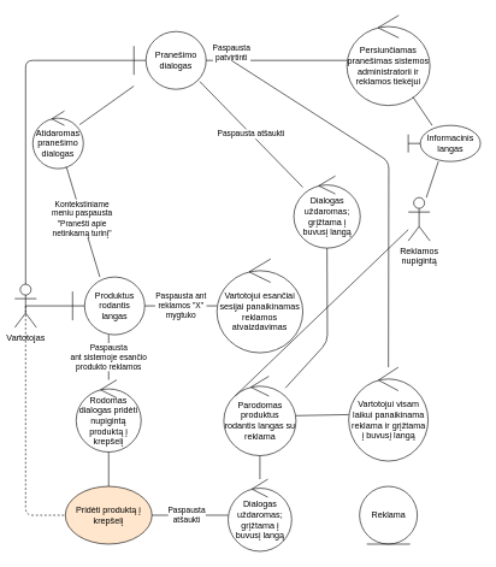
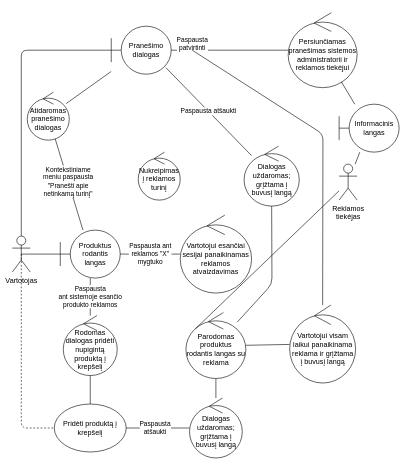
- <mxCell id="34" value="Informacinis langas" style="shape=umlBoundary;whiteSpace=wrap;html=1;" vertex="1" parent="1"><mxGeometry x="565" y="173" width="100" height="50" as="geometry" /></mxCell>
+ <mxCell id="34" value="Informacinis langas" style="shape=umlBoundary;whiteSpace=wrap;html=1;" vertex="1" parent="1"><mxGeometry x="565" y="173" width="100" height="80" as="geometry" /></mxCell>
+ <mxCell id="4" value="Nukreipimas&lt;br&gt;į reklamos&lt;br&gt;turinį&lt;br&gt;" style="ellipse;shape=umlControl;whiteSpace=wrap;html=1;" parent="1" vertex="1"><mxGeometry x="230" y="253" width="70" height="80" as="geometry" /></mxCell>
- <mxCell id="32" value="Reklamos&lt;br&gt;nupigintą&lt;br&gt;" style="shape=umlActor;verticalLabelPosition=bottom;labelBackgroundColor=#ffffff;verticalAlign=top;html=1;outlineConnect=0;" parent="1" vertex="1"><mxGeometry x="565" y="273" width="30" height="60" as="geometry" /></mxCell>
+ <mxCell id="32" value="Reklamos&lt;br&gt;tiekėjas&lt;br&gt;" style="shape=umlActor;verticalLabelPosition=bottom;labelBackgroundColor=#ffffff;verticalAlign=top;html=1;outlineConnect=0;" parent="1" vertex="1"><mxGeometry x="565" y="273" width="30" height="60" as="geometry" /></mxCell>
- <mxCell id="33" value="Pridėti produktą į krepšelį" style="ellipse;whiteSpace=wrap;html=1;fillColor=#ffe6cc;" vertex="1" parent="1"><mxGeometry x="90" y="673" width="120" height="80" as="geometry" /></mxCell>
+ <mxCell id="33" value="Pridėti produktą į krepšelį" style="ellipse;whiteSpace=wrap;html=1;" vertex="1" parent="1"><mxGeometry x="90" y="673" width="120" height="80" as="geometry" /></mxCell>
- <mxCell id="6" value="Reklama&lt;br&gt;" style="ellipse;shape=umlEntity;whiteSpace=wrap;html=1;" parent="1" vertex="1"><mxGeometry x="497.5" y="673" width="80" height="80" as="geometry" /></mxCell>
